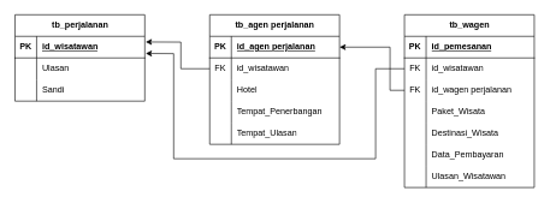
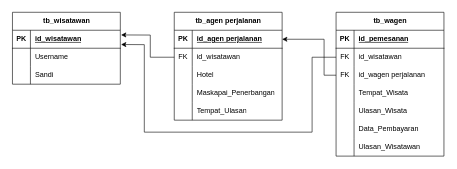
- <mxCell id="2" value="tb_perjalanan" style="shape=table;startSize=30;container=1;collapsible=1;childLayout=tableLayout;fixedRows=1;rowLines=0;fontStyle=1;align=center;resizeLast=1;html=1;" vertex="1" parent="1"><mxGeometry x="20" y="20" width="180" height="120" as="geometry" /></mxCell>
+ <mxCell id="2" value="tb_wisatawan" style="shape=table;startSize=30;container=1;collapsible=1;childLayout=tableLayout;fixedRows=1;rowLines=0;fontStyle=1;align=center;resizeLast=1;html=1;" vertex="1" parent="1"><mxGeometry x="20" y="20" width="180" height="120" as="geometry" /></mxCell>
- <mxCell id="8" value="Ulasan" style="shape=partialRectangle;connectable=0;fillColor=none;top=0;left=0;bottom=0;right=0;align=left;spacingLeft=6;overflow=hidden;whiteSpace=wrap;html=1;" vertex="1" parent="6"><mxGeometry x="30" width="150" height="30" as="geometry"><mxRectangle width="150" height="30" as="alternateBounds" /></mxGeometry></mxCell>
+ <mxCell id="8" value="Username" style="shape=partialRectangle;connectable=0;fillColor=none;top=0;left=0;bottom=0;right=0;align=left;spacingLeft=6;overflow=hidden;whiteSpace=wrap;html=1;" vertex="1" parent="6"><mxGeometry x="30" width="150" height="30" as="geometry"><mxRectangle width="150" height="30" as="alternateBounds" /></mxGeometry></mxCell>
- <mxCell id="24" value="Tempat_Penerbangan" style="shape=partialRectangle;connectable=0;fillColor=none;top=0;left=0;bottom=0;right=0;align=left;spacingLeft=6;overflow=hidden;whiteSpace=wrap;html=1;" vertex="1" parent="22"><mxGeometry x="30" width="150" height="30" as="geometry"><mxRectangle width="150" height="30" as="alternateBounds" /></mxGeometry></mxCell>
+ <mxCell id="24" value="Maskapai_Penerbangan" style="shape=partialRectangle;connectable=0;fillColor=none;top=0;left=0;bottom=0;right=0;align=left;spacingLeft=6;overflow=hidden;whiteSpace=wrap;html=1;" vertex="1" parent="22"><mxGeometry x="30" width="150" height="30" as="geometry"><mxRectangle width="150" height="30" as="alternateBounds" /></mxGeometry></mxCell>
- <mxCell id="40" value="Paket_Wisata" style="shape=partialRectangle;connectable=0;fillColor=none;top=0;left=0;bottom=0;right=0;align=left;spacingLeft=6;overflow=hidden;whiteSpace=wrap;html=1;" vertex="1" parent="38"><mxGeometry x="30" width="150" height="30" as="geometry"><mxRectangle width="150" height="30" as="alternateBounds" /></mxGeometry></mxCell>
+ <mxCell id="40" value="Tempat_Wisata" style="shape=partialRectangle;connectable=0;fillColor=none;top=0;left=0;bottom=0;right=0;align=left;spacingLeft=6;overflow=hidden;whiteSpace=wrap;html=1;" vertex="1" parent="38"><mxGeometry x="30" width="150" height="30" as="geometry"><mxRectangle width="150" height="30" as="alternateBounds" /></mxGeometry></mxCell>
- <mxCell id="43" value="Destinasi_Wisata" style="shape=partialRectangle;connectable=0;fillColor=none;top=0;left=0;bottom=0;right=0;align=left;spacingLeft=6;overflow=hidden;whiteSpace=wrap;html=1;" vertex="1" parent="41"><mxGeometry x="30" width="150" height="30" as="geometry"><mxRectangle width="150" height="30" as="alternateBounds" /></mxGeometry></mxCell>
+ <mxCell id="43" value="Ulasan_Wisata" style="shape=partialRectangle;connectable=0;fillColor=none;top=0;left=0;bottom=0;right=0;align=left;spacingLeft=6;overflow=hidden;whiteSpace=wrap;html=1;" vertex="1" parent="41"><mxGeometry x="30" width="150" height="30" as="geometry"><mxRectangle width="150" height="30" as="alternateBounds" /></mxGeometry></mxCell>
